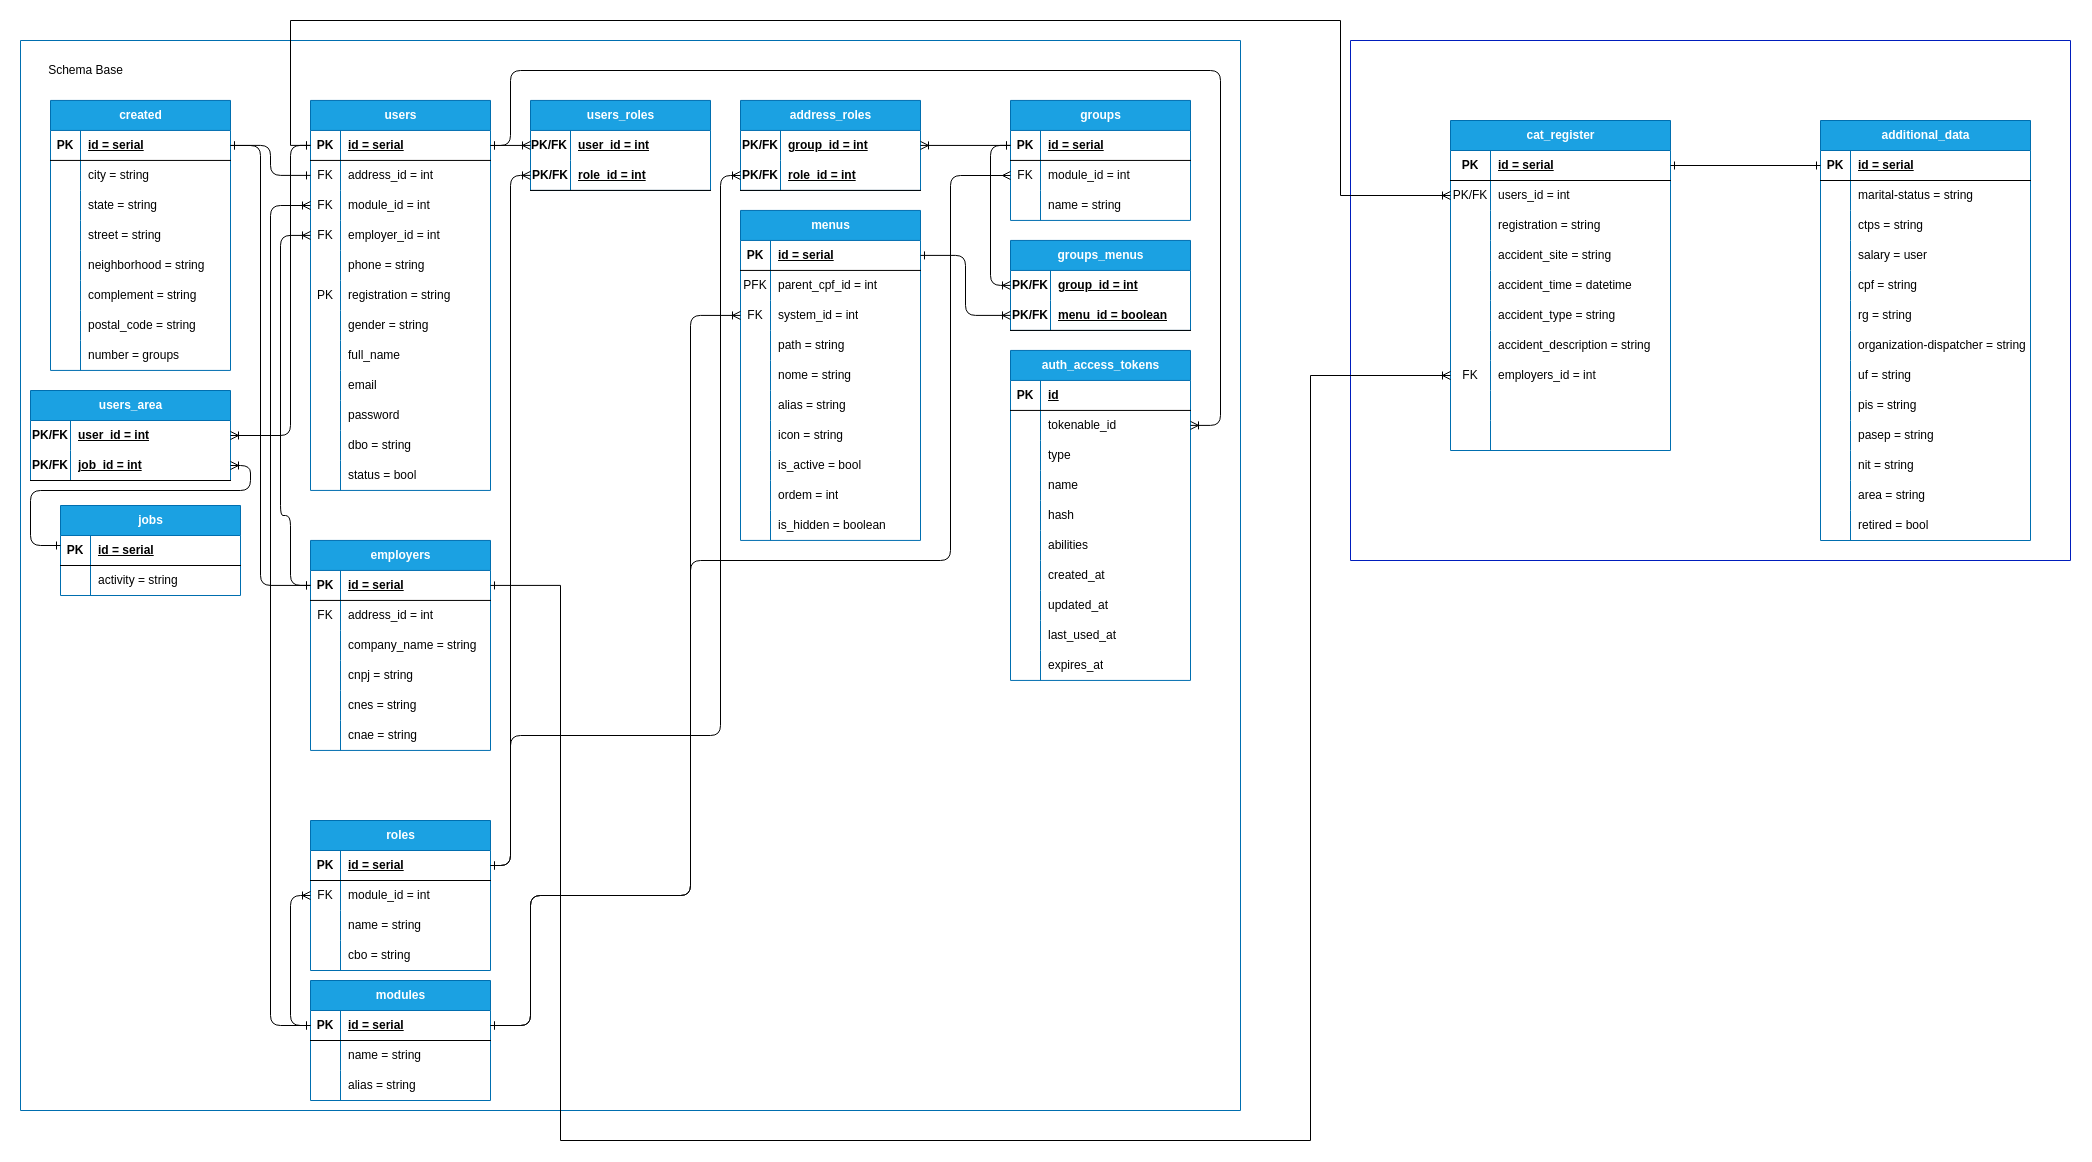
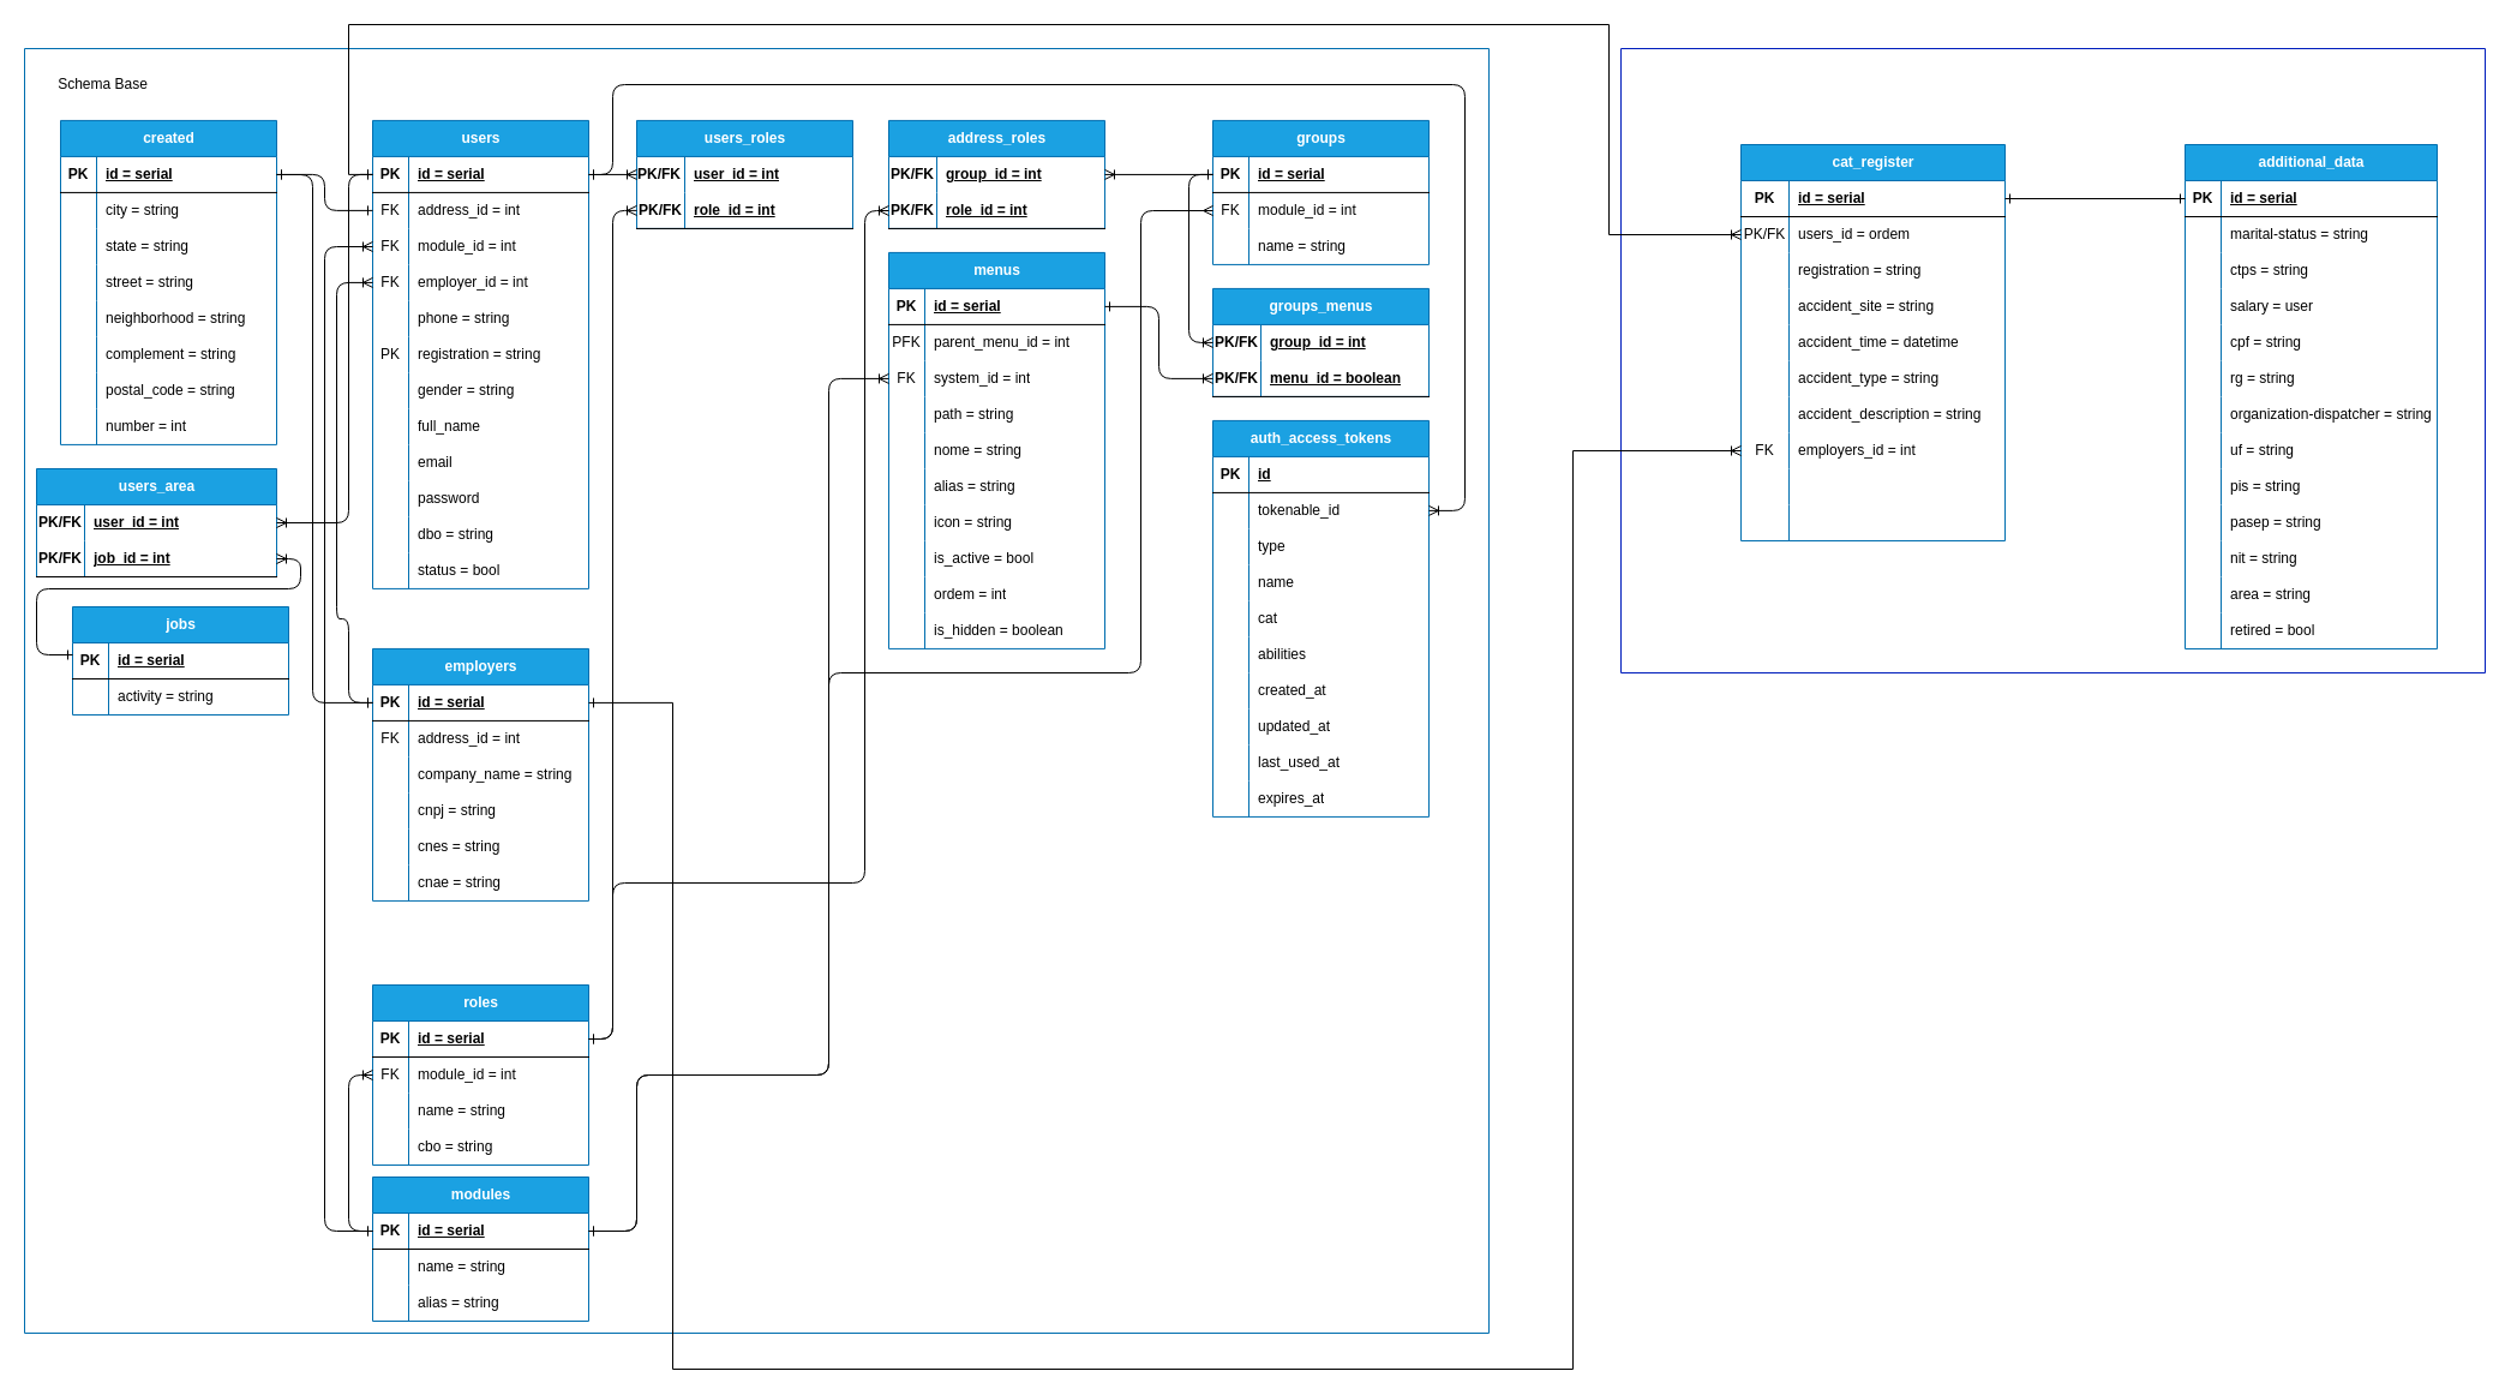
- <mxCell id="25" value="users_id = int" style="shape=partialRectangle;connectable=0;fillColor=none;top=0;left=0;bottom=0;right=0;align=left;spacingLeft=6;overflow=hidden;whiteSpace=wrap;html=1;" vertex="1" parent="23"><mxGeometry x="40" width="180" height="30" as="geometry"><mxRectangle width="180" height="30" as="alternateBounds" /></mxGeometry></mxCell>
+ <mxCell id="25" value="users_id = ordem" style="shape=partialRectangle;connectable=0;fillColor=none;top=0;left=0;bottom=0;right=0;align=left;spacingLeft=6;overflow=hidden;whiteSpace=wrap;html=1;" vertex="1" parent="23"><mxGeometry x="40" width="180" height="30" as="geometry"><mxRectangle width="180" height="30" as="alternateBounds" /></mxGeometry></mxCell>
- <mxCell id="180" value="parent_cpf_id = int" style="shape=partialRectangle;connectable=0;fillColor=none;top=0;left=0;bottom=0;right=0;align=left;spacingLeft=6;overflow=hidden;whiteSpace=wrap;html=1;" vertex="1" parent="178"><mxGeometry x="30" width="150" height="30" as="geometry"><mxRectangle width="150" height="30" as="alternateBounds" /></mxGeometry></mxCell>
+ <mxCell id="180" value="parent_menu_id = int" style="shape=partialRectangle;connectable=0;fillColor=none;top=0;left=0;bottom=0;right=0;align=left;spacingLeft=6;overflow=hidden;whiteSpace=wrap;html=1;" vertex="1" parent="178"><mxGeometry x="30" width="150" height="30" as="geometry"><mxRectangle width="150" height="30" as="alternateBounds" /></mxGeometry></mxCell>
- <mxCell id="278" value="number = groups" style="shape=partialRectangle;connectable=0;fillColor=none;top=0;left=0;bottom=0;right=0;align=left;spacingLeft=6;overflow=hidden;whiteSpace=wrap;html=1;" vertex="1" parent="276"><mxGeometry x="30" width="150" height="30" as="geometry"><mxRectangle width="150" height="30" as="alternateBounds" /></mxGeometry></mxCell>
+ <mxCell id="278" value="number = int" style="shape=partialRectangle;connectable=0;fillColor=none;top=0;left=0;bottom=0;right=0;align=left;spacingLeft=6;overflow=hidden;whiteSpace=wrap;html=1;" vertex="1" parent="276"><mxGeometry x="30" width="150" height="30" as="geometry"><mxRectangle width="150" height="30" as="alternateBounds" /></mxGeometry></mxCell>
- <mxCell id="144" value="hash" style="shape=partialRectangle;connectable=0;fillColor=none;top=0;left=0;bottom=0;right=0;align=left;spacingLeft=6;overflow=hidden;whiteSpace=wrap;html=1;" vertex="1" parent="142"><mxGeometry x="30" width="150" height="30" as="geometry"><mxRectangle width="150" height="30" as="alternateBounds" /></mxGeometry></mxCell>
+ <mxCell id="144" value="cat" style="shape=partialRectangle;connectable=0;fillColor=none;top=0;left=0;bottom=0;right=0;align=left;spacingLeft=6;overflow=hidden;whiteSpace=wrap;html=1;" vertex="1" parent="142"><mxGeometry x="30" width="150" height="30" as="geometry"><mxRectangle width="150" height="30" as="alternateBounds" /></mxGeometry></mxCell>
